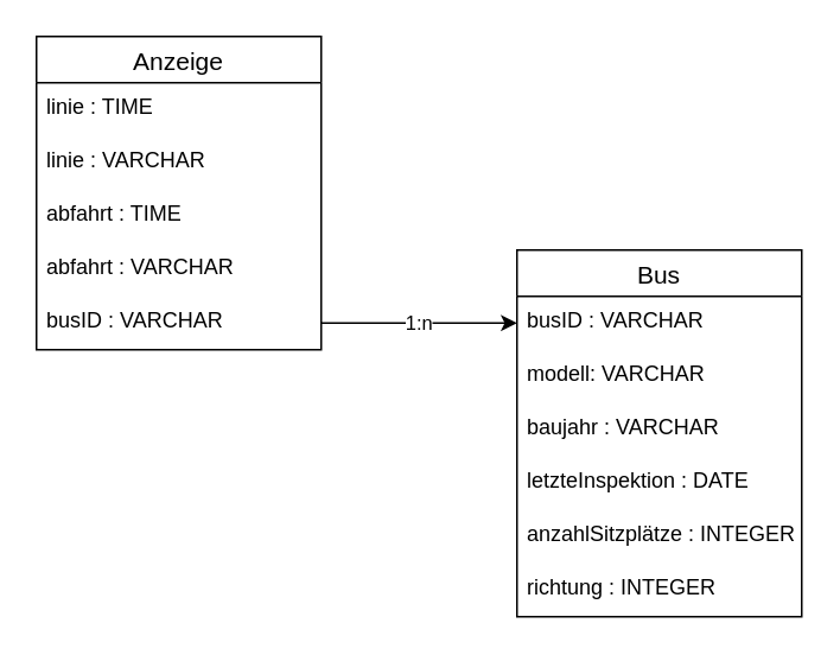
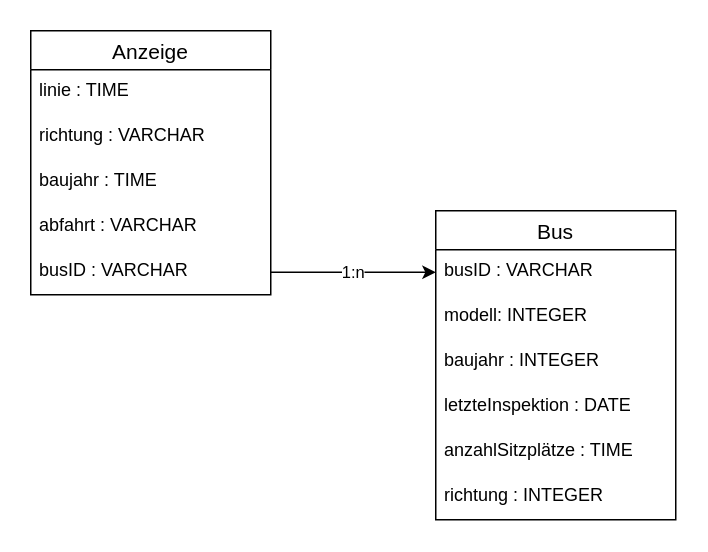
- <mxCell id="4" value="linie : VARCHAR" style="text;strokeColor=none;fillColor=none;spacingLeft=4;spacingRight=4;overflow=hidden;rotatable=0;points=[[0,0.5],[1,0.5]];portConstraint=eastwest;fontSize=12;" parent="2" vertex="1"><mxGeometry y="56" width="160" height="30" as="geometry" /></mxCell>
+ <mxCell id="4" value="richtung : VARCHAR" style="text;strokeColor=none;fillColor=none;spacingLeft=4;spacingRight=4;overflow=hidden;rotatable=0;points=[[0,0.5],[1,0.5]];portConstraint=eastwest;fontSize=12;" parent="2" vertex="1"><mxGeometry y="56" width="160" height="30" as="geometry" /></mxCell>
- <mxCell id="5" value="abfahrt : TIME" style="text;strokeColor=none;fillColor=none;spacingLeft=4;spacingRight=4;overflow=hidden;rotatable=0;points=[[0,0.5],[1,0.5]];portConstraint=eastwest;fontSize=12;" parent="2" vertex="1"><mxGeometry y="86" width="160" height="30" as="geometry" /></mxCell>
+ <mxCell id="5" value="baujahr : TIME" style="text;strokeColor=none;fillColor=none;spacingLeft=4;spacingRight=4;overflow=hidden;rotatable=0;points=[[0,0.5],[1,0.5]];portConstraint=eastwest;fontSize=12;" parent="2" vertex="1"><mxGeometry y="86" width="160" height="30" as="geometry" /></mxCell>
- <mxCell id="10" value="modell: VARCHAR" style="text;strokeColor=none;fillColor=none;spacingLeft=4;spacingRight=4;overflow=hidden;rotatable=0;points=[[0,0.5],[1,0.5]];portConstraint=eastwest;fontSize=12;" parent="8" vertex="1"><mxGeometry y="56" width="160" height="30" as="geometry" /></mxCell>
+ <mxCell id="10" value="modell: INTEGER" style="text;strokeColor=none;fillColor=none;spacingLeft=4;spacingRight=4;overflow=hidden;rotatable=0;points=[[0,0.5],[1,0.5]];portConstraint=eastwest;fontSize=12;" parent="8" vertex="1"><mxGeometry y="56" width="160" height="30" as="geometry" /></mxCell>
- <mxCell id="11" value="baujahr : VARCHAR" style="text;strokeColor=none;fillColor=none;spacingLeft=4;spacingRight=4;overflow=hidden;rotatable=0;points=[[0,0.5],[1,0.5]];portConstraint=eastwest;fontSize=12;" parent="8" vertex="1"><mxGeometry y="86" width="160" height="30" as="geometry" /></mxCell>
+ <mxCell id="11" value="baujahr : INTEGER" style="text;strokeColor=none;fillColor=none;spacingLeft=4;spacingRight=4;overflow=hidden;rotatable=0;points=[[0,0.5],[1,0.5]];portConstraint=eastwest;fontSize=12;" parent="8" vertex="1"><mxGeometry y="86" width="160" height="30" as="geometry" /></mxCell>
- <mxCell id="13" value="anzahlSitzplätze : INTEGER" style="text;strokeColor=none;fillColor=none;spacingLeft=4;spacingRight=4;overflow=hidden;rotatable=0;points=[[0,0.5],[1,0.5]];portConstraint=eastwest;fontSize=12;" parent="8" vertex="1"><mxGeometry y="146" width="160" height="30" as="geometry" /></mxCell>
+ <mxCell id="13" value="anzahlSitzplätze : TIME" style="text;strokeColor=none;fillColor=none;spacingLeft=4;spacingRight=4;overflow=hidden;rotatable=0;points=[[0,0.5],[1,0.5]];portConstraint=eastwest;fontSize=12;" parent="8" vertex="1"><mxGeometry y="146" width="160" height="30" as="geometry" /></mxCell>
